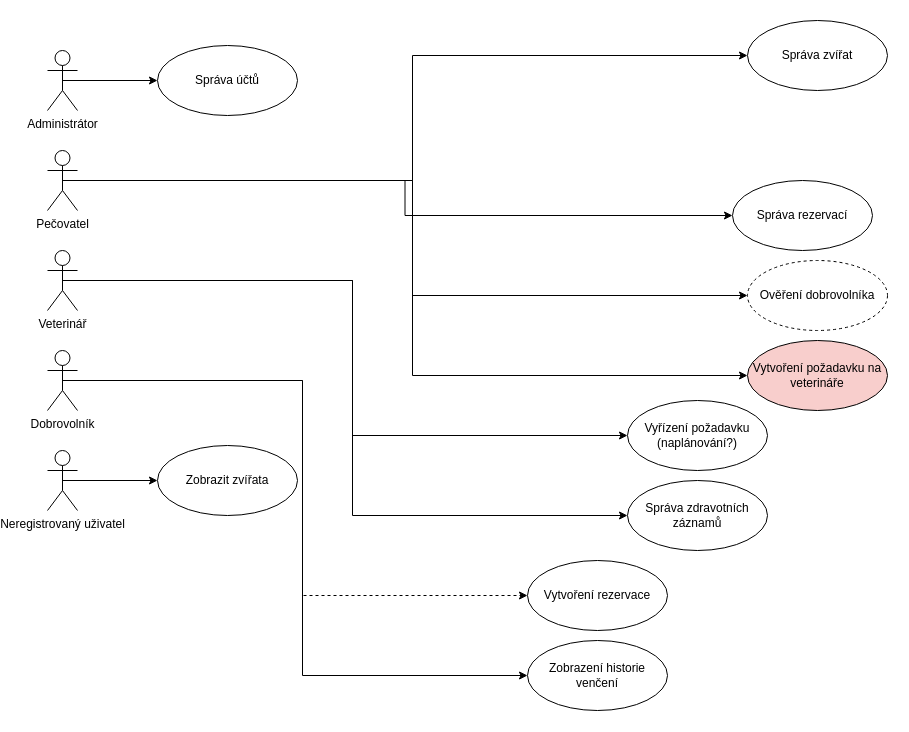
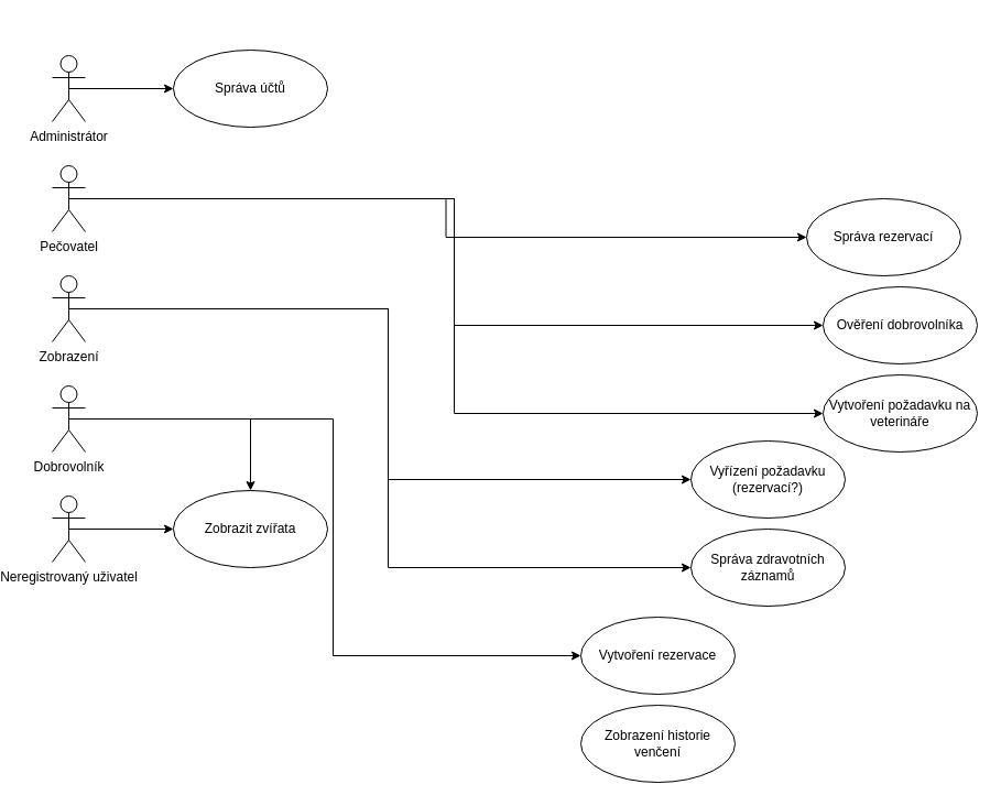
- <mxCell id="4" style="edgeStyle=orthogonalEdgeStyle;rounded=0;orthogonalLoop=1;jettySize=auto;html=1;exitX=0.5;exitY=0.5;exitDx=0;exitDy=0;exitPerimeter=0;entryX=0;entryY=0.5;entryDx=0;entryDy=0;" edge="1" parent="1" source="8" target="17"><mxGeometry relative="1" as="geometry" /></mxCell>
- <mxCell id="17" value="Správa zvířat" style="ellipse;whiteSpace=wrap;html=1;" vertex="1" parent="1"><mxGeometry x="720" y="20" width="140" height="70" as="geometry" /></mxCell>
- <mxCell id="20" value="Ověření dobrovolníka" style="ellipse;whiteSpace=wrap;html=1;dashed=1;" vertex="1" parent="1"><mxGeometry x="720" y="260" width="140" height="70" as="geometry" /></mxCell>
+ <mxCell id="20" value="Ověření dobrovolníka" style="ellipse;whiteSpace=wrap;html=1;" vertex="1" parent="1"><mxGeometry x="720" y="260" width="140" height="70" as="geometry" /></mxCell>
- <mxCell id="11" value="Veterinář" style="shape=umlActor;verticalLabelPosition=bottom;verticalAlign=top;html=1;" vertex="1" parent="1"><mxGeometry x="20" y="250" width="30" height="60" as="geometry" /></mxCell>
+ <mxCell id="11" value="Zobrazení" style="shape=umlActor;verticalLabelPosition=bottom;verticalAlign=top;html=1;" vertex="1" parent="1"><mxGeometry x="20" y="250" width="30" height="60" as="geometry" /></mxCell>
- <mxCell id="21" value="Vytvoření požadavku na veterináře" style="ellipse;whiteSpace=wrap;html=1;fillColor=#f8cecc;" vertex="1" parent="1"><mxGeometry x="720" y="340" width="140" height="70" as="geometry" /></mxCell>
+ <mxCell id="21" value="Vytvoření požadavku na veterináře" style="ellipse;whiteSpace=wrap;html=1;" vertex="1" parent="1"><mxGeometry x="720" y="340" width="140" height="70" as="geometry" /></mxCell>
- <mxCell id="22" value="Vyřízení požadavku (naplánování?)" style="ellipse;whiteSpace=wrap;html=1;" vertex="1" parent="1"><mxGeometry x="600" y="400" width="140" height="70" as="geometry" /></mxCell>
+ <mxCell id="22" value="Vyřízení požadavku (rezervací?)" style="ellipse;whiteSpace=wrap;html=1;" vertex="1" parent="1"><mxGeometry x="600" y="400" width="140" height="70" as="geometry" /></mxCell>
- <mxCell id="12" style="edgeStyle=orthogonalEdgeStyle;rounded=0;orthogonalLoop=1;jettySize=auto;html=1;exitX=0.5;exitY=0.5;exitDx=0;exitDy=0;exitPerimeter=0;entryX=0;entryY=0.5;entryDx=0;entryDy=0;dashed=1;" edge="1" parent="1" source="14" target="24"><mxGeometry relative="1" as="geometry" /></mxCell>
+ <mxCell id="12" style="edgeStyle=orthogonalEdgeStyle;rounded=0;orthogonalLoop=1;jettySize=auto;html=1;exitX=0.5;exitY=0.5;exitDx=0;exitDy=0;exitPerimeter=0;entryX=0;entryY=0.5;entryDx=0;entryDy=0;" edge="1" parent="1" source="14" target="24"><mxGeometry relative="1" as="geometry" /></mxCell>
- <mxCell id="13" style="edgeStyle=orthogonalEdgeStyle;rounded=0;orthogonalLoop=1;jettySize=auto;html=1;exitX=0.5;exitY=0.5;exitDx=0;exitDy=0;exitPerimeter=0;entryX=0;entryY=0.5;entryDx=0;entryDy=0;" edge="1" parent="1" source="14" target="25"><mxGeometry relative="1" as="geometry" /></mxCell>
+ <mxCell id="13" style="edgeStyle=orthogonalEdgeStyle;rounded=0;orthogonalLoop=1;jettySize=auto;html=1;exitX=0.5;exitY=0.5;exitDx=0;exitDy=0;exitPerimeter=0;" edge="1" parent="1" source="14" target="26"><mxGeometry relative="1" as="geometry" /></mxCell>
